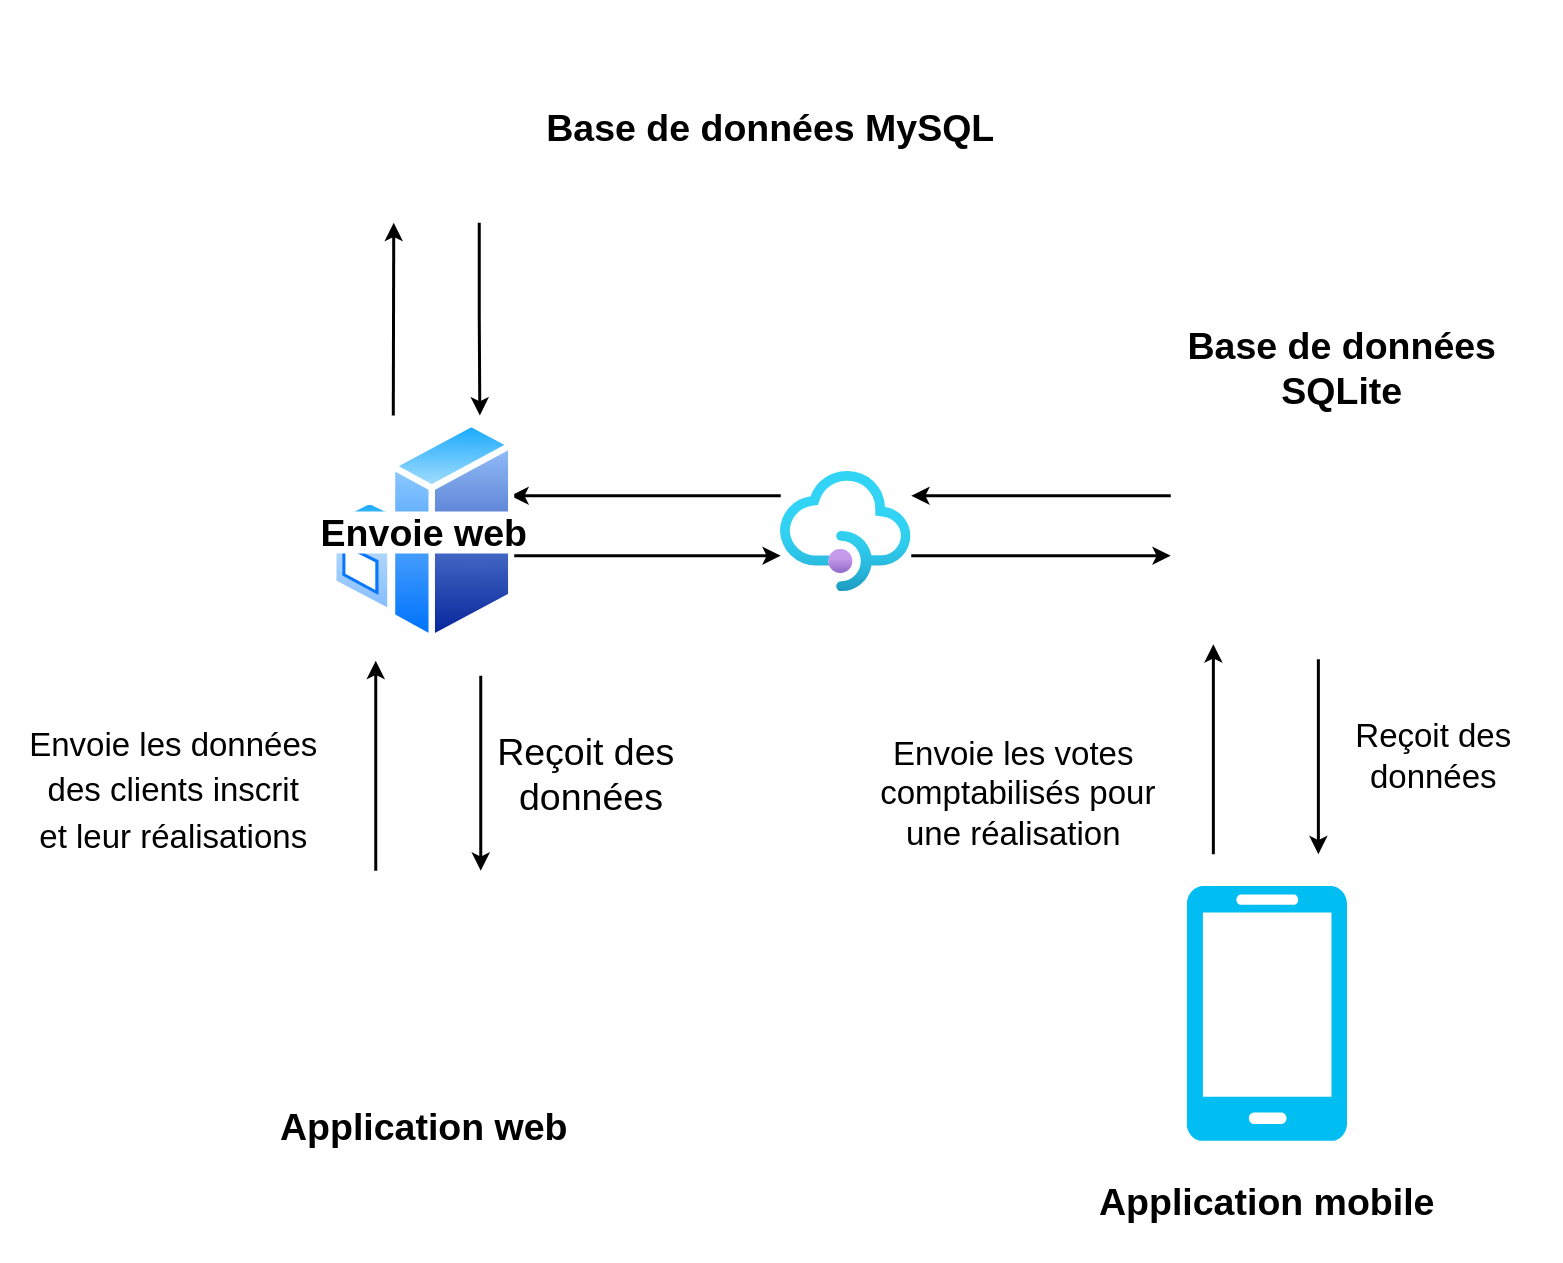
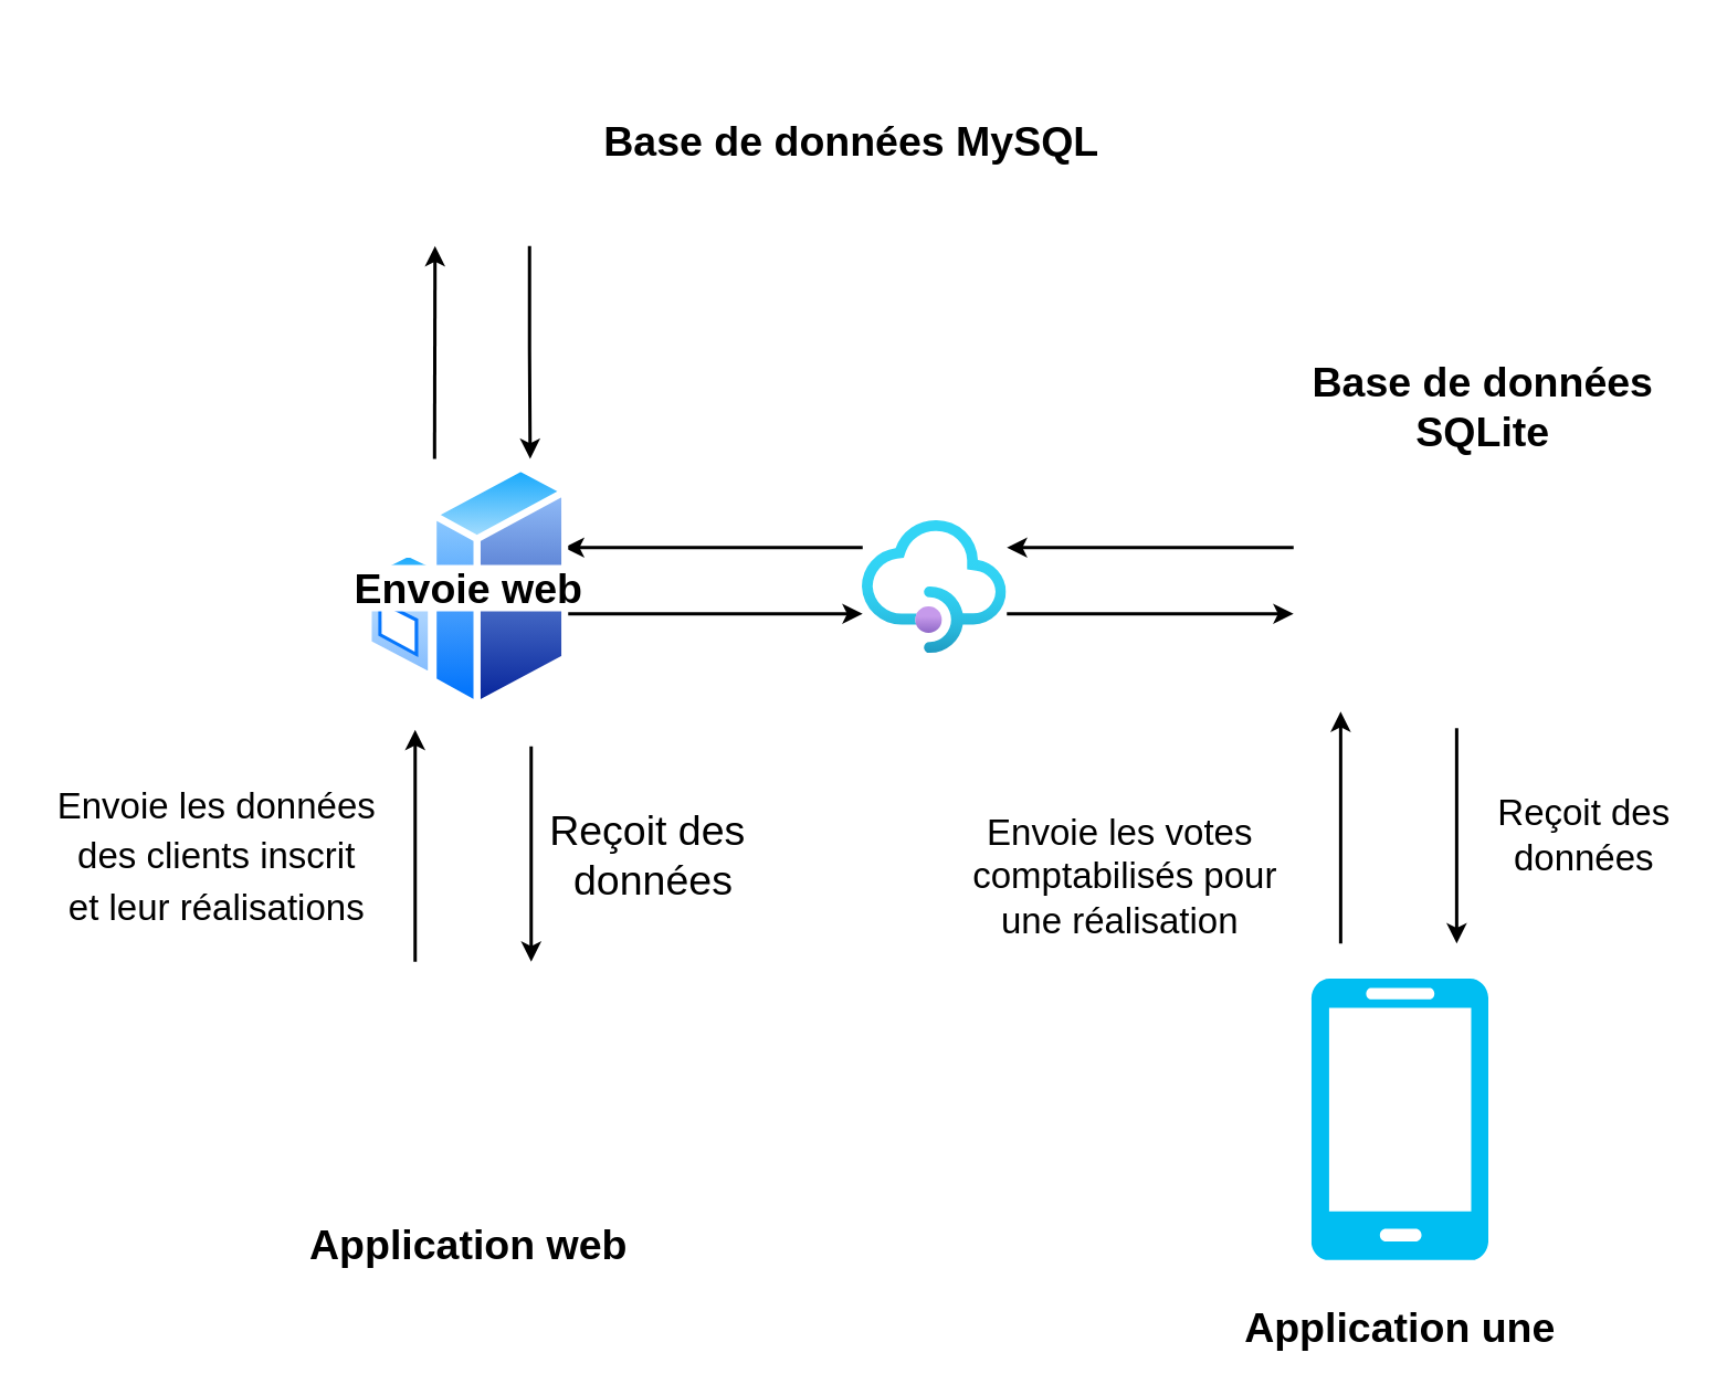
- <mxCell id="24" value="&lt;font style=&quot;font-size: 22px;&quot;&gt;Envoie les données &lt;br&gt;des clients inscrit &lt;br&gt;et leur réalisations&lt;/font&gt;" style="text;html=1;align=center;verticalAlign=middle;resizable=0;points=[];autosize=1;strokeColor=none;fillColor=none;fontSize=25;" vertex="1" parent="1"><mxGeometry x="5" y="475" width="220" height="100" as="geometry" /></mxCell>
+ <mxCell id="24" value="&lt;font style=&quot;font-size: 22px;&quot;&gt;Envoie les données &lt;br&gt;des clients inscrit &lt;br&gt;et leur réalisations&lt;/font&gt;" style="text;html=1;align=center;verticalAlign=middle;resizable=0;points=[];autosize=1;strokeColor=none;fillColor=none;fontSize=25;" vertex="1" parent="1"><mxGeometry x="20" y="465" width="220" height="100" as="geometry" /></mxCell>
- <mxCell id="21" value="&lt;b&gt;Application mobile&lt;/b&gt;" style="text;html=1;align=center;verticalAlign=middle;resizable=0;points=[];autosize=1;strokeColor=none;fillColor=none;fontSize=25;" vertex="1" parent="1"><mxGeometry x="719" y="780" width="250" height="40" as="geometry" /></mxCell>
+ <mxCell id="21" value="&lt;b&gt;Application une&lt;/b&gt;" style="text;html=1;align=center;verticalAlign=middle;resizable=0;points=[];autosize=1;strokeColor=none;fillColor=none;fontSize=25;" vertex="1" parent="1"><mxGeometry x="719" y="780" width="250" height="40" as="geometry" /></mxCell>
